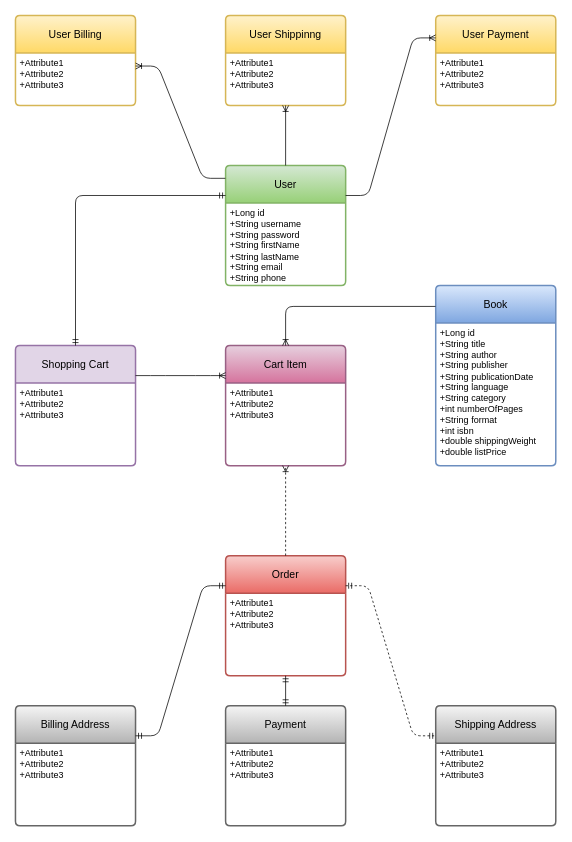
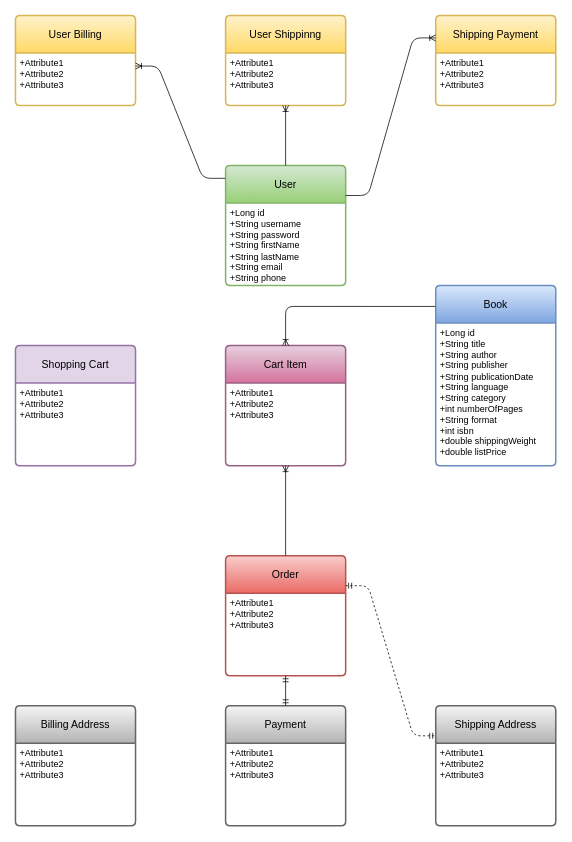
- <mxCell id="4" value="User Payment" style="swimlane;childLayout=stackLayout;horizontal=1;startSize=50;horizontalStack=0;rounded=1;fontSize=14;fontStyle=0;strokeWidth=2;resizeParent=0;resizeLast=1;shadow=0;dashed=0;align=center;arcSize=4;whiteSpace=wrap;html=1;fillColor=#fff2cc;gradientColor=#ffd966;strokeColor=#d6b656;" vertex="1" parent="1"><mxGeometry x="580" y="20" width="160" height="120" as="geometry" /></mxCell>
+ <mxCell id="4" value="Shipping Payment" style="swimlane;childLayout=stackLayout;horizontal=1;startSize=50;horizontalStack=0;rounded=1;fontSize=14;fontStyle=0;strokeWidth=2;resizeParent=0;resizeLast=1;shadow=0;dashed=0;align=center;arcSize=4;whiteSpace=wrap;html=1;fillColor=#fff2cc;gradientColor=#ffd966;strokeColor=#d6b656;" vertex="1" parent="1"><mxGeometry x="580" y="20" width="160" height="120" as="geometry" /></mxCell>
- <mxCell id="15" value="" style="edgeStyle=orthogonalEdgeStyle;fontSize=12;html=1;endArrow=ERmandOne;startArrow=ERmandOne;rounded=1;exitX=0.5;exitY=0;exitDx=0;exitDy=0;entryX=0;entryY=0.25;entryDx=0;entryDy=0;curved=0;" edge="1" parent="1" source="13" target="2"><mxGeometry width="100" height="100" relative="1" as="geometry"><mxPoint x="640" y="430" as="sourcePoint" /><mxPoint x="230" y="290" as="targetPoint" /></mxGeometry></mxCell>
- <mxCell id="21" value="" style="edgeStyle=entityRelationEdgeStyle;fontSize=12;html=1;endArrow=ERoneToMany;rounded=1;exitX=1;exitY=0.25;exitDx=0;exitDy=0;curved=0;entryX=0;entryY=0.25;entryDx=0;entryDy=0;" edge="1" parent="1" source="13" target="18"><mxGeometry width="100" height="100" relative="1" as="geometry"><mxPoint x="480" y="530" as="sourcePoint" /><mxPoint x="580" y="430" as="targetPoint" /></mxGeometry></mxCell>
- <mxCell id="30" value="" style="fontSize=12;html=1;endArrow=ERoneToMany;rounded=1;entryX=0.5;entryY=1;entryDx=0;entryDy=0;exitX=0.5;exitY=0;exitDx=0;exitDy=0;dashed=1;" edge="1" parent="1" source="22" target="18"><mxGeometry width="100" height="100" relative="1" as="geometry"><mxPoint x="580" y="590" as="sourcePoint" /><mxPoint x="680" y="490" as="targetPoint" /></mxGeometry></mxCell>
+ <mxCell id="30" value="" style="fontSize=12;html=1;endArrow=ERoneToMany;rounded=1;entryX=0.5;entryY=1;entryDx=0;entryDy=0;exitX=0.5;exitY=0;exitDx=0;exitDy=0;" edge="1" parent="1" source="22" target="18"><mxGeometry width="100" height="100" relative="1" as="geometry"><mxPoint x="580" y="590" as="sourcePoint" /><mxPoint x="680" y="490" as="targetPoint" /></mxGeometry></mxCell>
- <mxCell id="31" value="" style="edgeStyle=entityRelationEdgeStyle;fontSize=12;html=1;endArrow=ERmandOne;startArrow=ERmandOne;rounded=1;entryX=0;entryY=0.25;entryDx=0;entryDy=0;curved=0;exitX=1;exitY=0.25;exitDx=0;exitDy=0;" edge="1" parent="1" source="24" target="22"><mxGeometry width="100" height="100" relative="1" as="geometry"><mxPoint x="350" y="790" as="sourcePoint" /><mxPoint x="450" y="690" as="targetPoint" /></mxGeometry></mxCell>
